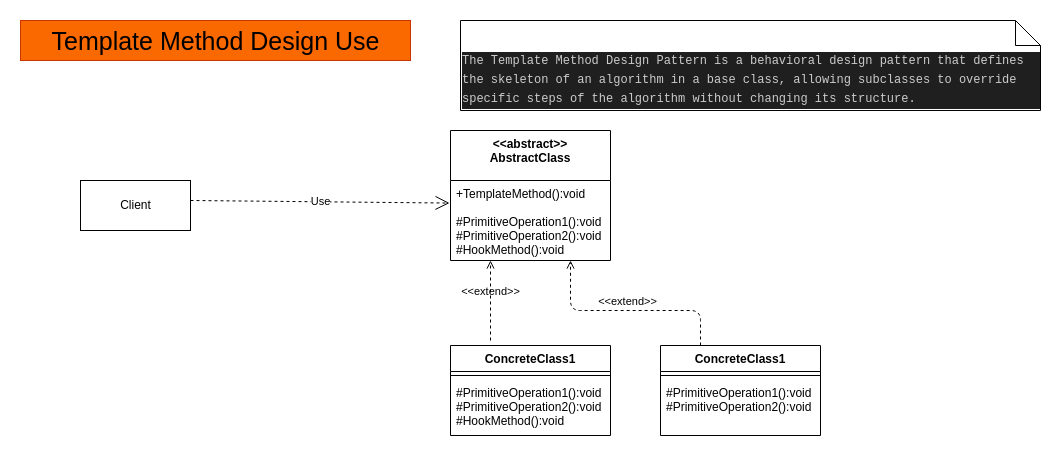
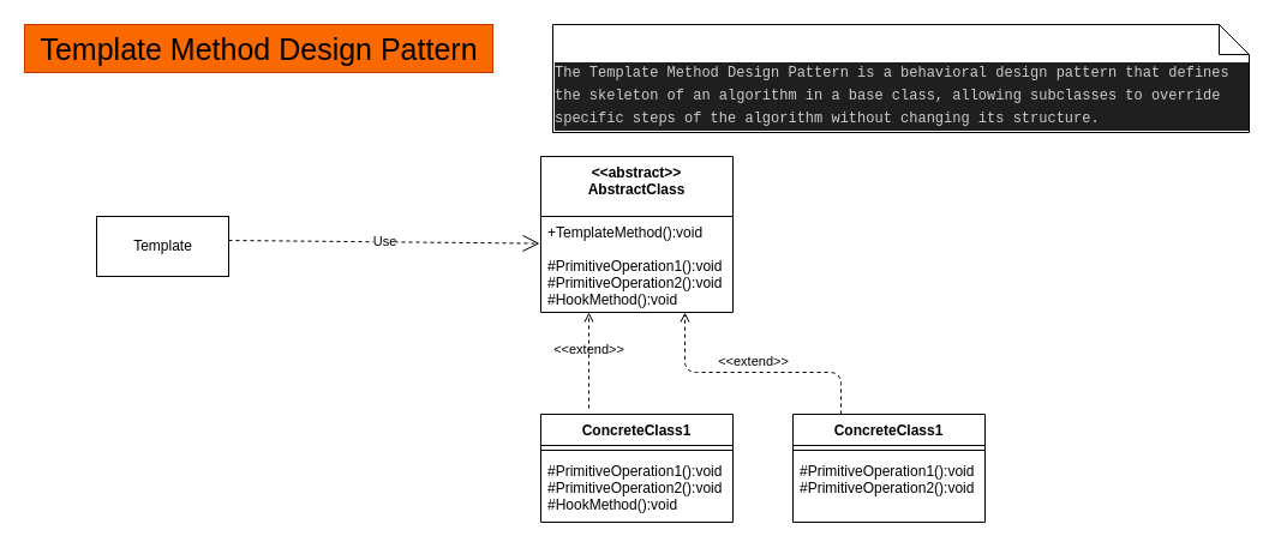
- <mxCell id="2" value="Template Method Design Use" style="text;html=1;align=center;verticalAlign=middle;resizable=1;points=[];autosize=1;strokeColor=#C73500;fillColor=#fa6800;fontColor=#000000;fontSize=25;movable=1;rotatable=1;deletable=1;editable=1;connectable=1;container=0;" parent="1" vertex="1"><mxGeometry x="20" y="20" width="390" height="40" as="geometry" /></mxCell>
+ <mxCell id="2" value="Template Method Design Pattern" style="text;html=1;align=center;verticalAlign=middle;resizable=1;points=[];autosize=1;strokeColor=#C73500;fillColor=#fa6800;fontColor=#000000;fontSize=25;movable=1;rotatable=1;deletable=1;editable=1;connectable=1;container=0;" parent="1" vertex="1"><mxGeometry x="20" y="20" width="390" height="40" as="geometry" /></mxCell>
- <mxCell id="17" value="Client" style="html=1;movable=0;resizable=0;rotatable=0;deletable=0;editable=0;connectable=0;" parent="1" vertex="1"><mxGeometry x="80" y="180" width="110" height="50" as="geometry" /></mxCell>
+ <mxCell id="17" value="Template" style="html=1;movable=0;resizable=0;rotatable=0;deletable=0;editable=0;connectable=0;" parent="1" vertex="1"><mxGeometry x="80" y="180" width="110" height="50" as="geometry" /></mxCell>
